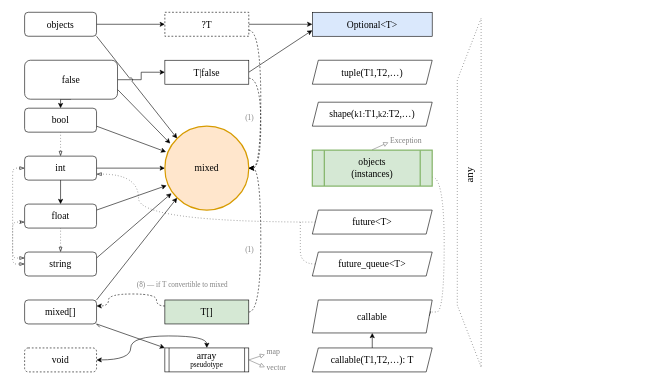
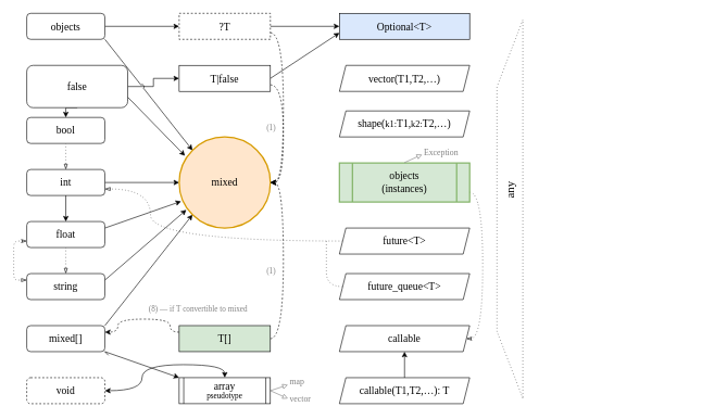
- <mxCell id="34" value="&lt;font style=&quot;font-size: 16px&quot;&gt;tuple(&lt;font style=&quot;font-size: 16px&quot;&gt;T1,T2,…&lt;/font&gt;)&lt;/font&gt;" style="shape=parallelogram;perimeter=parallelogramPerimeter;whiteSpace=wrap;html=1;fixedSize=1;fontFamily=Verdana;fontSize=16;size=10;" vertex="1" parent="1"><mxGeometry x="520" y="100" width="200" height="40" as="geometry" /></mxCell>
+ <mxCell id="34" value="&lt;font style=&quot;font-size: 16px&quot;&gt;vector(&lt;font style=&quot;font-size: 16px&quot;&gt;T1,T2,…&lt;/font&gt;)&lt;/font&gt;" style="shape=parallelogram;perimeter=parallelogramPerimeter;whiteSpace=wrap;html=1;fixedSize=1;fontFamily=Verdana;fontSize=16;size=10;" vertex="1" parent="1"><mxGeometry x="520" y="100" width="200" height="40" as="geometry" /></mxCell>
- <mxCell id="11" style="edgeStyle=none;rounded=0;jumpStyle=arc;orthogonalLoop=1;jettySize=auto;html=1;exitX=1;exitY=0.75;exitDx=0;exitDy=0;endArrow=classic;endFill=1;fontFamily=Verdana;fontSize=18;entryX=0.014;entryY=0.307;entryDx=0;entryDy=0;entryPerimeter=0;" edge="1" parent="1" source="12" target="24"><mxGeometry relative="1" as="geometry" /></mxCell>
- <mxCell id="3" style="edgeStyle=orthogonalEdgeStyle;orthogonalLoop=1;jettySize=auto;html=1;exitX=0;exitY=0.5;exitDx=0;exitDy=0;entryX=0;entryY=0.5;entryDx=0;entryDy=0;fontFamily=Verdana;fontSize=18;jumpStyle=arc;dashed=1;dashPattern=1 4;endArrow=blockThin;endFill=0;startArrow=blockThin;startFill=0;" edge="1" parent="1" source="5" target="14"><mxGeometry relative="1" as="geometry"><Array as="points"><mxPoint x="20" y="280" /><mxPoint x="20" y="440" /></Array></mxGeometry></mxCell>
- <mxCell id="53" value="callable" style="shape=parallelogram;perimeter=parallelogramPerimeter;whiteSpace=wrap;html=1;fixedSize=1;fontFamily=Verdana;fontSize=16;size=10;" vertex="1" parent="1"><mxGeometry x="520" y="500" width="200" height="55" as="geometry" /></mxCell>
+ <mxCell id="53" value="callable" style="shape=parallelogram;perimeter=parallelogramPerimeter;whiteSpace=wrap;html=1;fixedSize=1;fontFamily=Verdana;fontSize=16;size=10;" vertex="1" parent="1"><mxGeometry x="520" y="500" width="200" height="40" as="geometry" /></mxCell>
